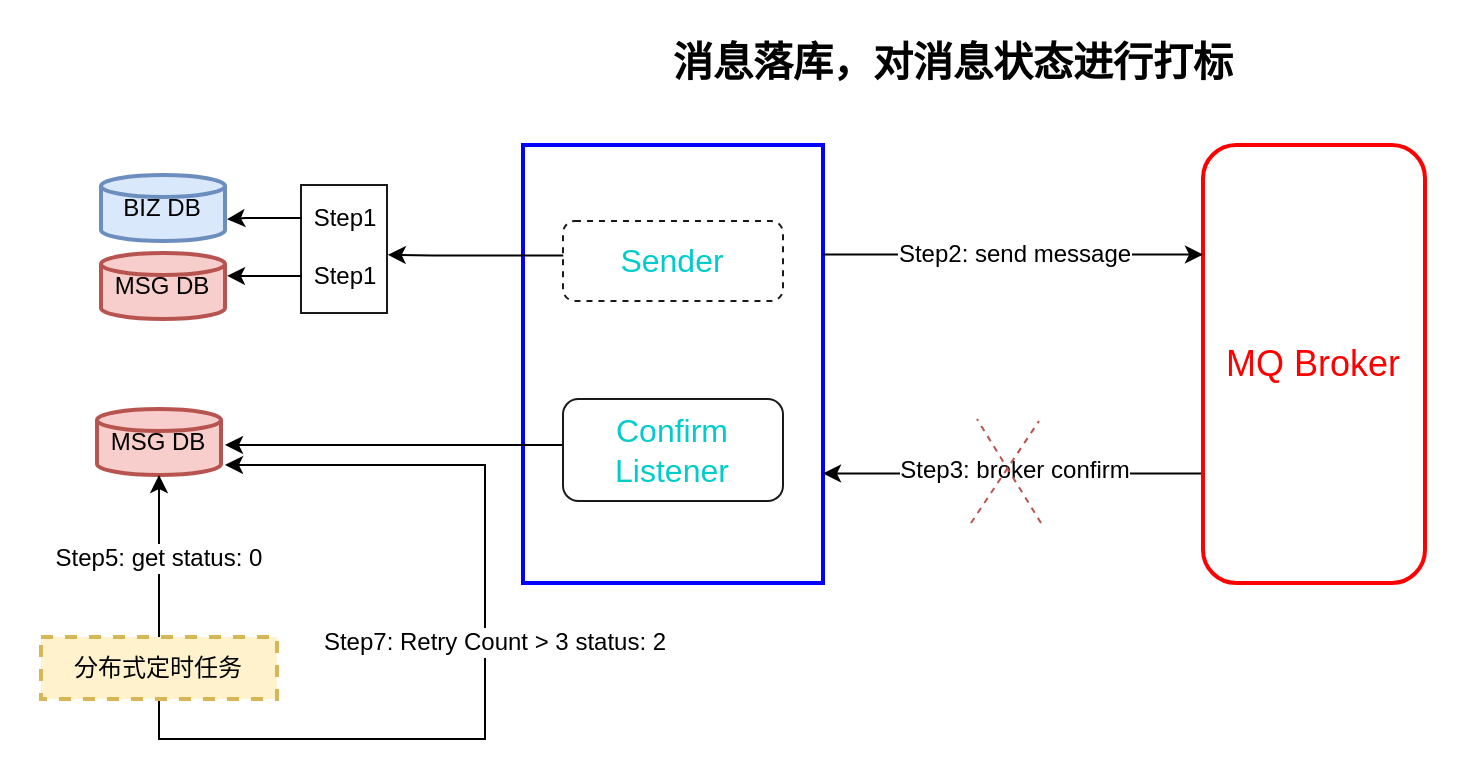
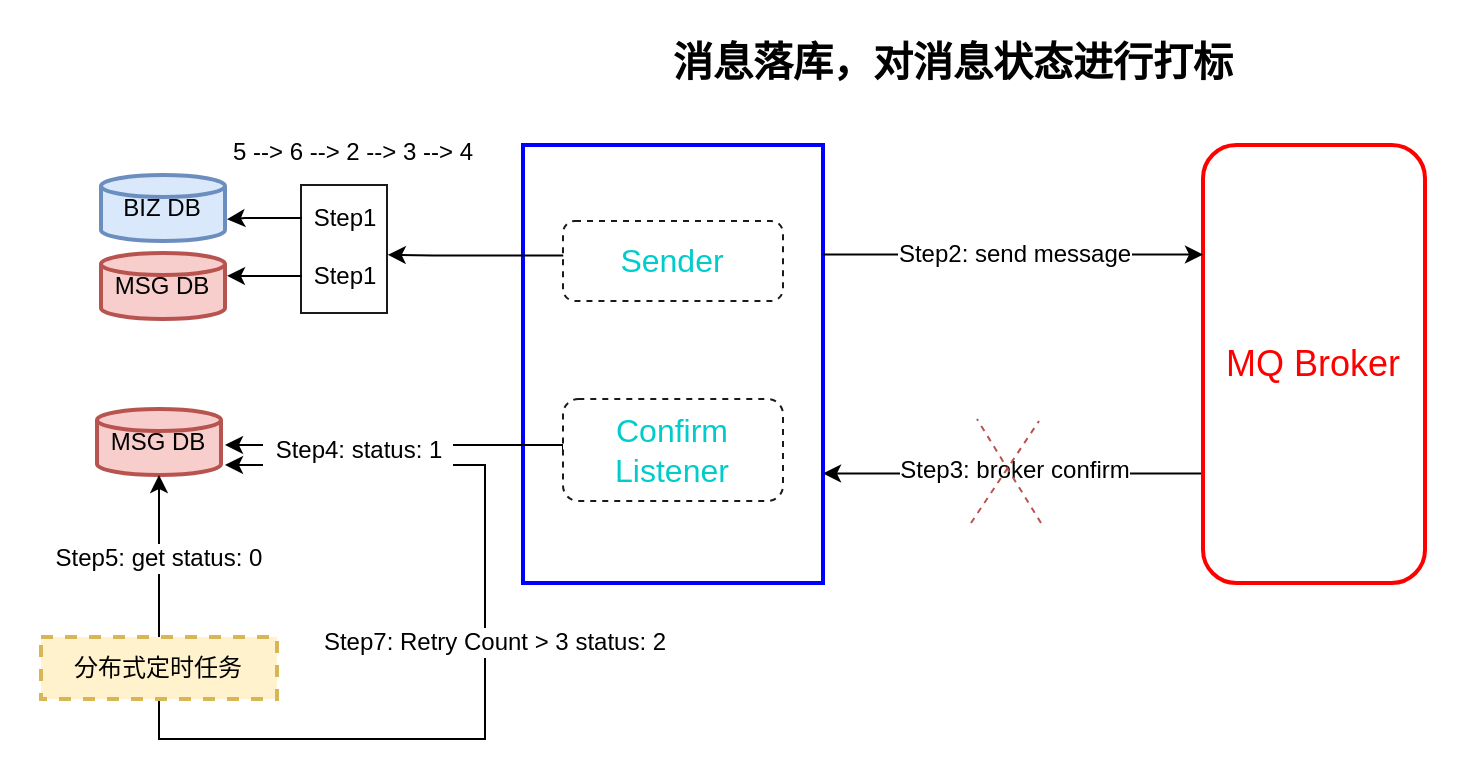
+ <mxCell id="29" value="5 --&amp;gt; 6 --&amp;gt; 2 --&amp;gt; 3 --&amp;gt; 4" style="text;html=1;align=center;verticalAlign=middle;resizable=0;points=[];;autosize=1;" vertex="1" parent="1"><mxGeometry x="110" y="66" width="131" height="19" as="geometry" /></mxCell>
+ <mxCell id="26" value="Step4: status: 1" style="text;html=1;align=center;verticalAlign=middle;resizable=0;points=[];;autosize=1;fillColor=#ffffff;" vertex="1" parent="1"><mxGeometry x="131" y="214.5" width="95" height="20" as="geometry" /></mxCell>
- <mxCell id="7" value="&lt;font style=&quot;font-size: 16px&quot;&gt;&lt;font color=&quot;#00cccc&quot;&gt;Confirm&lt;br&gt;Listener&lt;/font&gt;&lt;br&gt;&lt;/font&gt;" style="rounded=1;whiteSpace=wrap;html=1;strokeColor=#1A1A1A;" vertex="1" parent="1"><mxGeometry x="281" y="199" width="110" height="51" as="geometry" /></mxCell>
+ <mxCell id="7" value="&lt;font style=&quot;font-size: 16px&quot;&gt;&lt;font color=&quot;#00cccc&quot;&gt;Confirm&lt;br&gt;Listener&lt;/font&gt;&lt;br&gt;&lt;/font&gt;" style="rounded=1;whiteSpace=wrap;html=1;strokeColor=#1A1A1A;dashed=1;" vertex="1" parent="1"><mxGeometry x="281" y="199" width="110" height="51" as="geometry" /></mxCell>
